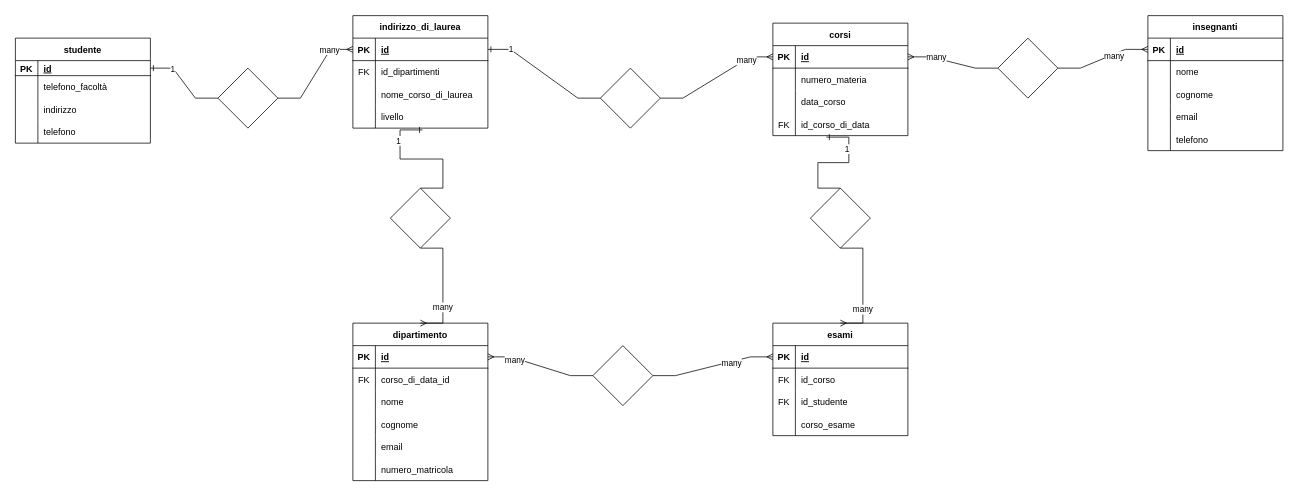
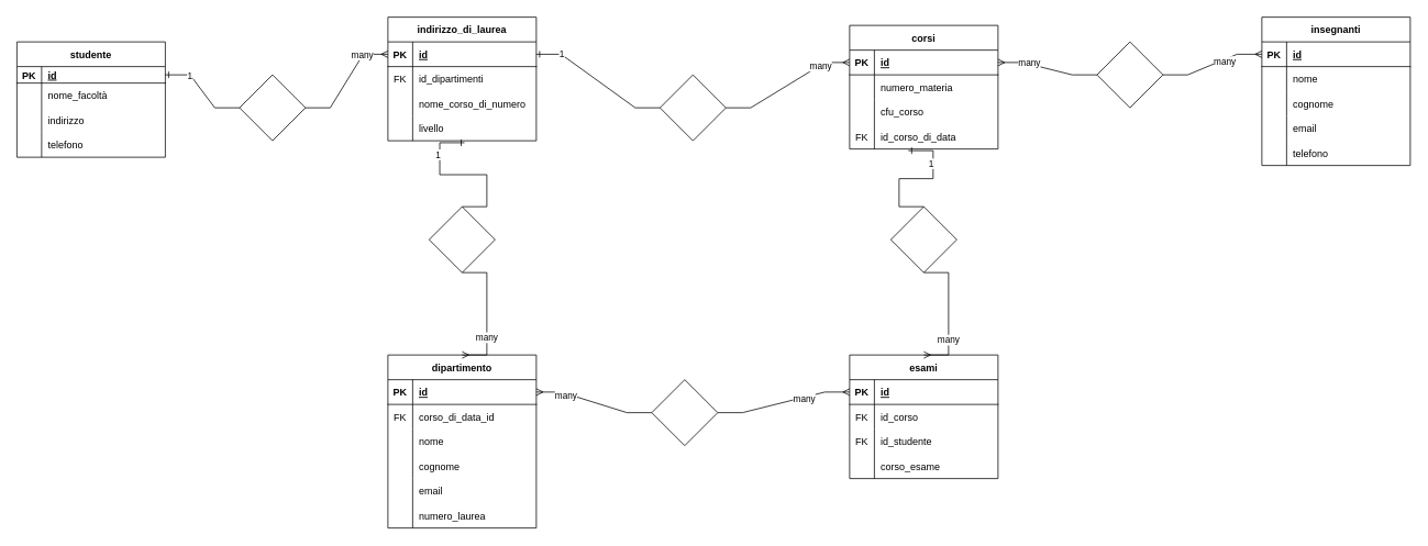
- <mxCell id="8" value="telefono_facoltà" style="shape=partialRectangle;connectable=0;fillColor=none;top=0;left=0;bottom=0;right=0;align=left;spacingLeft=6;overflow=hidden;" vertex="1" parent="6"><mxGeometry x="30" width="150" height="30" as="geometry"><mxRectangle width="150" height="30" as="alternateBounds" /></mxGeometry></mxCell>
+ <mxCell id="8" value="nome_facoltà" style="shape=partialRectangle;connectable=0;fillColor=none;top=0;left=0;bottom=0;right=0;align=left;spacingLeft=6;overflow=hidden;" vertex="1" parent="6"><mxGeometry x="30" width="150" height="30" as="geometry"><mxRectangle width="150" height="30" as="alternateBounds" /></mxGeometry></mxCell>
- <mxCell id="27" value="nome_corso_di_laurea" style="shape=partialRectangle;connectable=0;fillColor=none;top=0;left=0;bottom=0;right=0;align=left;spacingLeft=6;overflow=hidden;" vertex="1" parent="25"><mxGeometry x="30" width="150" height="30" as="geometry"><mxRectangle width="150" height="30" as="alternateBounds" /></mxGeometry></mxCell>
+ <mxCell id="27" value="nome_corso_di_numero" style="shape=partialRectangle;connectable=0;fillColor=none;top=0;left=0;bottom=0;right=0;align=left;spacingLeft=6;overflow=hidden;" vertex="1" parent="25"><mxGeometry x="30" width="150" height="30" as="geometry"><mxRectangle width="150" height="30" as="alternateBounds" /></mxGeometry></mxCell>
- <mxCell id="45" value="data_corso" style="shape=partialRectangle;connectable=0;fillColor=none;top=0;left=0;bottom=0;right=0;align=left;spacingLeft=6;overflow=hidden;" vertex="1" parent="43"><mxGeometry x="30" width="150" height="30" as="geometry"><mxRectangle width="150" height="30" as="alternateBounds" /></mxGeometry></mxCell>
+ <mxCell id="45" value="cfu_corso" style="shape=partialRectangle;connectable=0;fillColor=none;top=0;left=0;bottom=0;right=0;align=left;spacingLeft=6;overflow=hidden;" vertex="1" parent="43"><mxGeometry x="30" width="150" height="30" as="geometry"><mxRectangle width="150" height="30" as="alternateBounds" /></mxGeometry></mxCell>
- <mxCell id="108" value="numero_matricola" style="shape=partialRectangle;connectable=0;fillColor=none;top=0;left=0;bottom=0;right=0;align=left;spacingLeft=6;overflow=hidden;" vertex="1" parent="106"><mxGeometry x="30" width="150" height="30" as="geometry"><mxRectangle width="150" height="30" as="alternateBounds" /></mxGeometry></mxCell>
+ <mxCell id="108" value="numero_laurea" style="shape=partialRectangle;connectable=0;fillColor=none;top=0;left=0;bottom=0;right=0;align=left;spacingLeft=6;overflow=hidden;" vertex="1" parent="106"><mxGeometry x="30" width="150" height="30" as="geometry"><mxRectangle width="150" height="30" as="alternateBounds" /></mxGeometry></mxCell>
